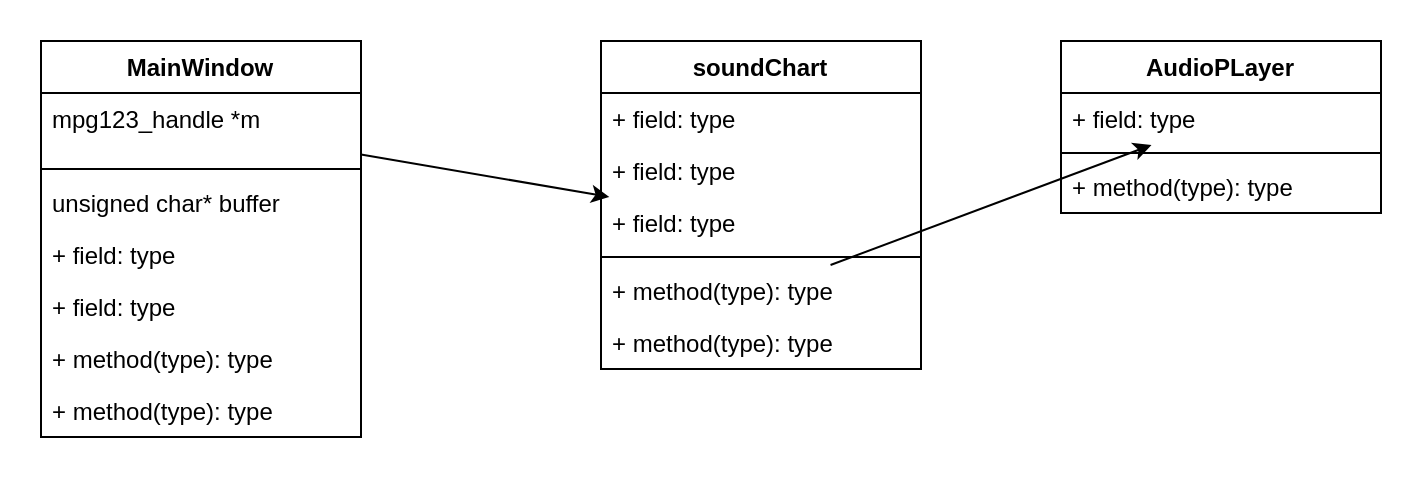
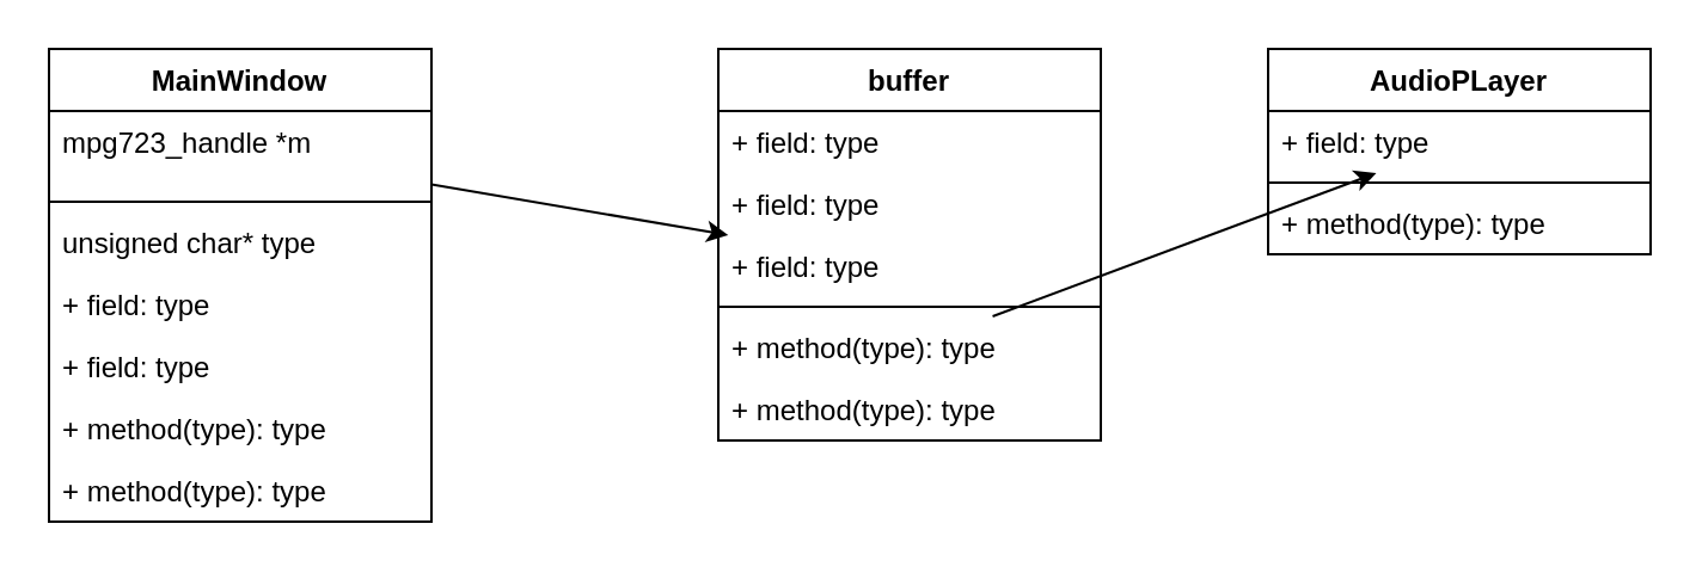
- <mxCell id="10" value="soundChart" style="swimlane;fontStyle=1;align=center;verticalAlign=top;childLayout=stackLayout;horizontal=1;startSize=26;horizontalStack=0;resizeParent=1;resizeParentMax=0;resizeLast=0;collapsible=1;marginBottom=0;" parent="1" vertex="1"><mxGeometry x="300" y="20" width="160" height="164" as="geometry" /></mxCell>
+ <mxCell id="10" value="buffer" style="swimlane;fontStyle=1;align=center;verticalAlign=top;childLayout=stackLayout;horizontal=1;startSize=26;horizontalStack=0;resizeParent=1;resizeParentMax=0;resizeLast=0;collapsible=1;marginBottom=0;" parent="1" vertex="1"><mxGeometry x="300" y="20" width="160" height="164" as="geometry" /></mxCell>
- <mxCell id="3" value="mpg123_handle *m" style="text;strokeColor=none;fillColor=none;align=left;verticalAlign=top;spacingLeft=4;spacingRight=4;overflow=hidden;rotatable=0;points=[[0,0.5],[1,0.5]];portConstraint=eastwest;" parent="2" vertex="1"><mxGeometry y="26" width="160" height="34" as="geometry" /></mxCell>
+ <mxCell id="3" value="mpg723_handle *m" style="text;strokeColor=none;fillColor=none;align=left;verticalAlign=top;spacingLeft=4;spacingRight=4;overflow=hidden;rotatable=0;points=[[0,0.5],[1,0.5]];portConstraint=eastwest;" parent="2" vertex="1"><mxGeometry y="26" width="160" height="34" as="geometry" /></mxCell>
- <mxCell id="5" value="unsigned char* buffer" style="text;strokeColor=none;fillColor=none;align=left;verticalAlign=top;spacingLeft=4;spacingRight=4;overflow=hidden;rotatable=0;points=[[0,0.5],[1,0.5]];portConstraint=eastwest;" parent="2" vertex="1"><mxGeometry y="68" width="160" height="26" as="geometry" /></mxCell>
+ <mxCell id="5" value="unsigned char* type" style="text;strokeColor=none;fillColor=none;align=left;verticalAlign=top;spacingLeft=4;spacingRight=4;overflow=hidden;rotatable=0;points=[[0,0.5],[1,0.5]];portConstraint=eastwest;" parent="2" vertex="1"><mxGeometry y="68" width="160" height="26" as="geometry" /></mxCell>
